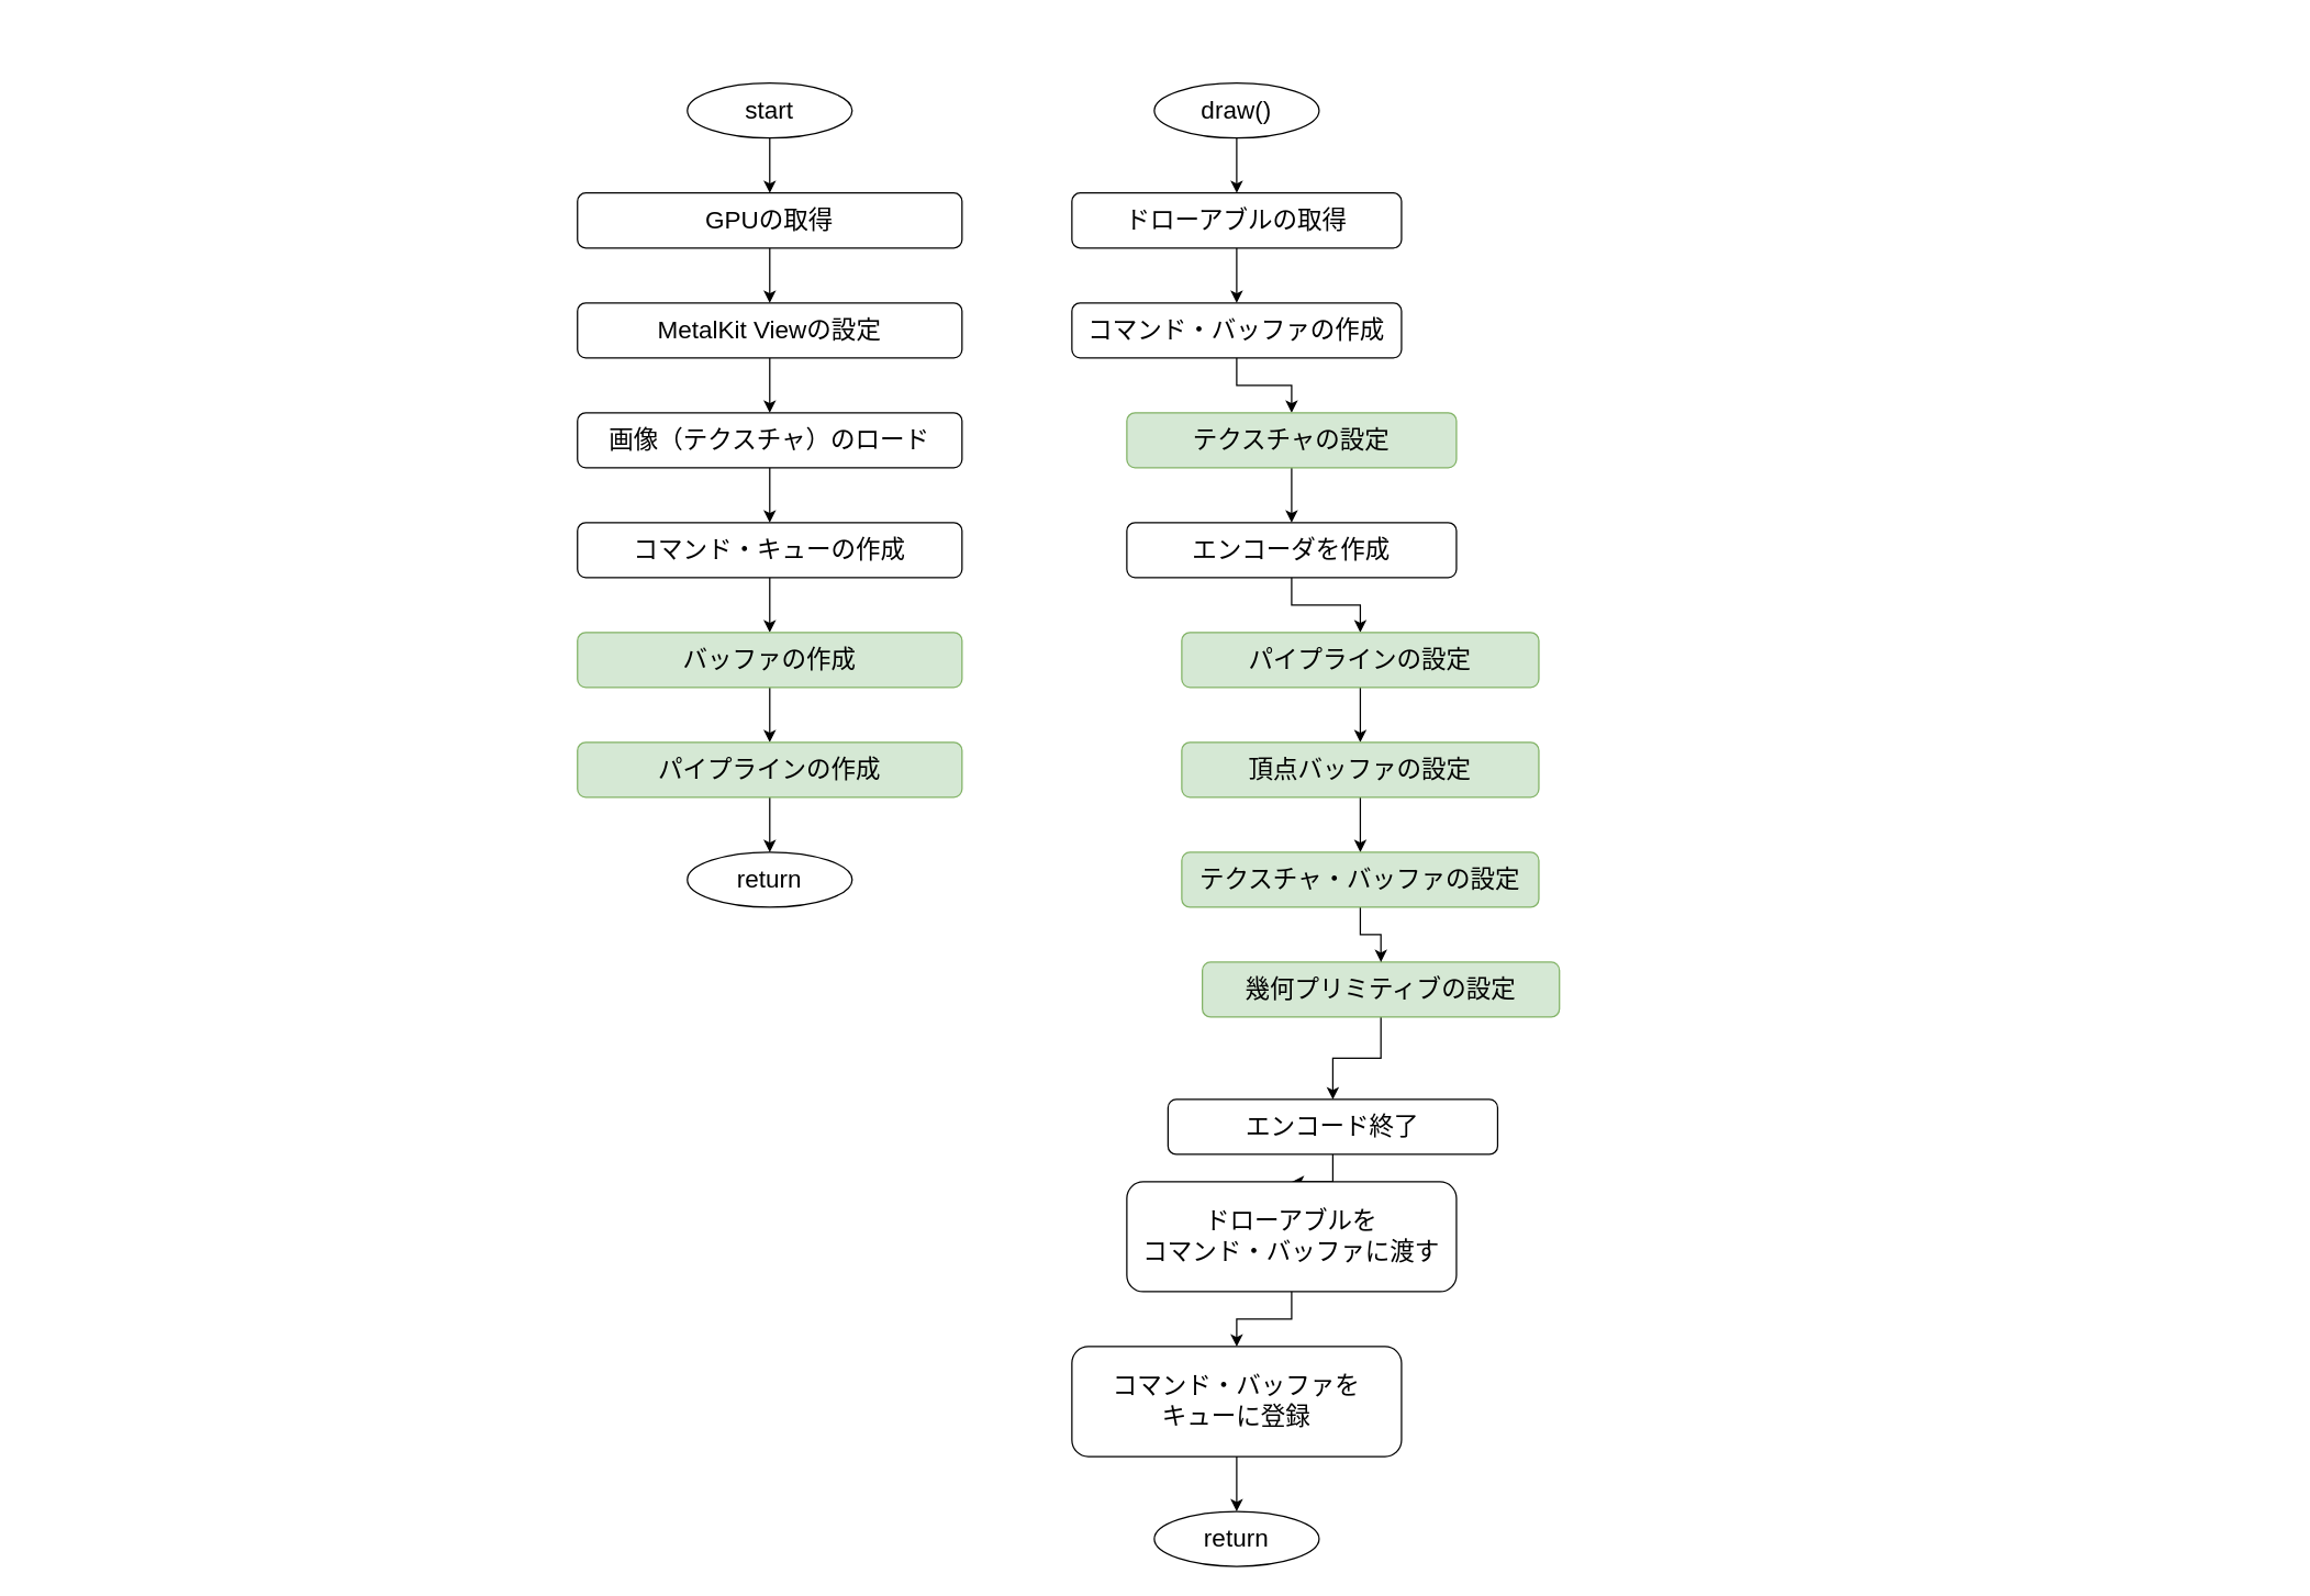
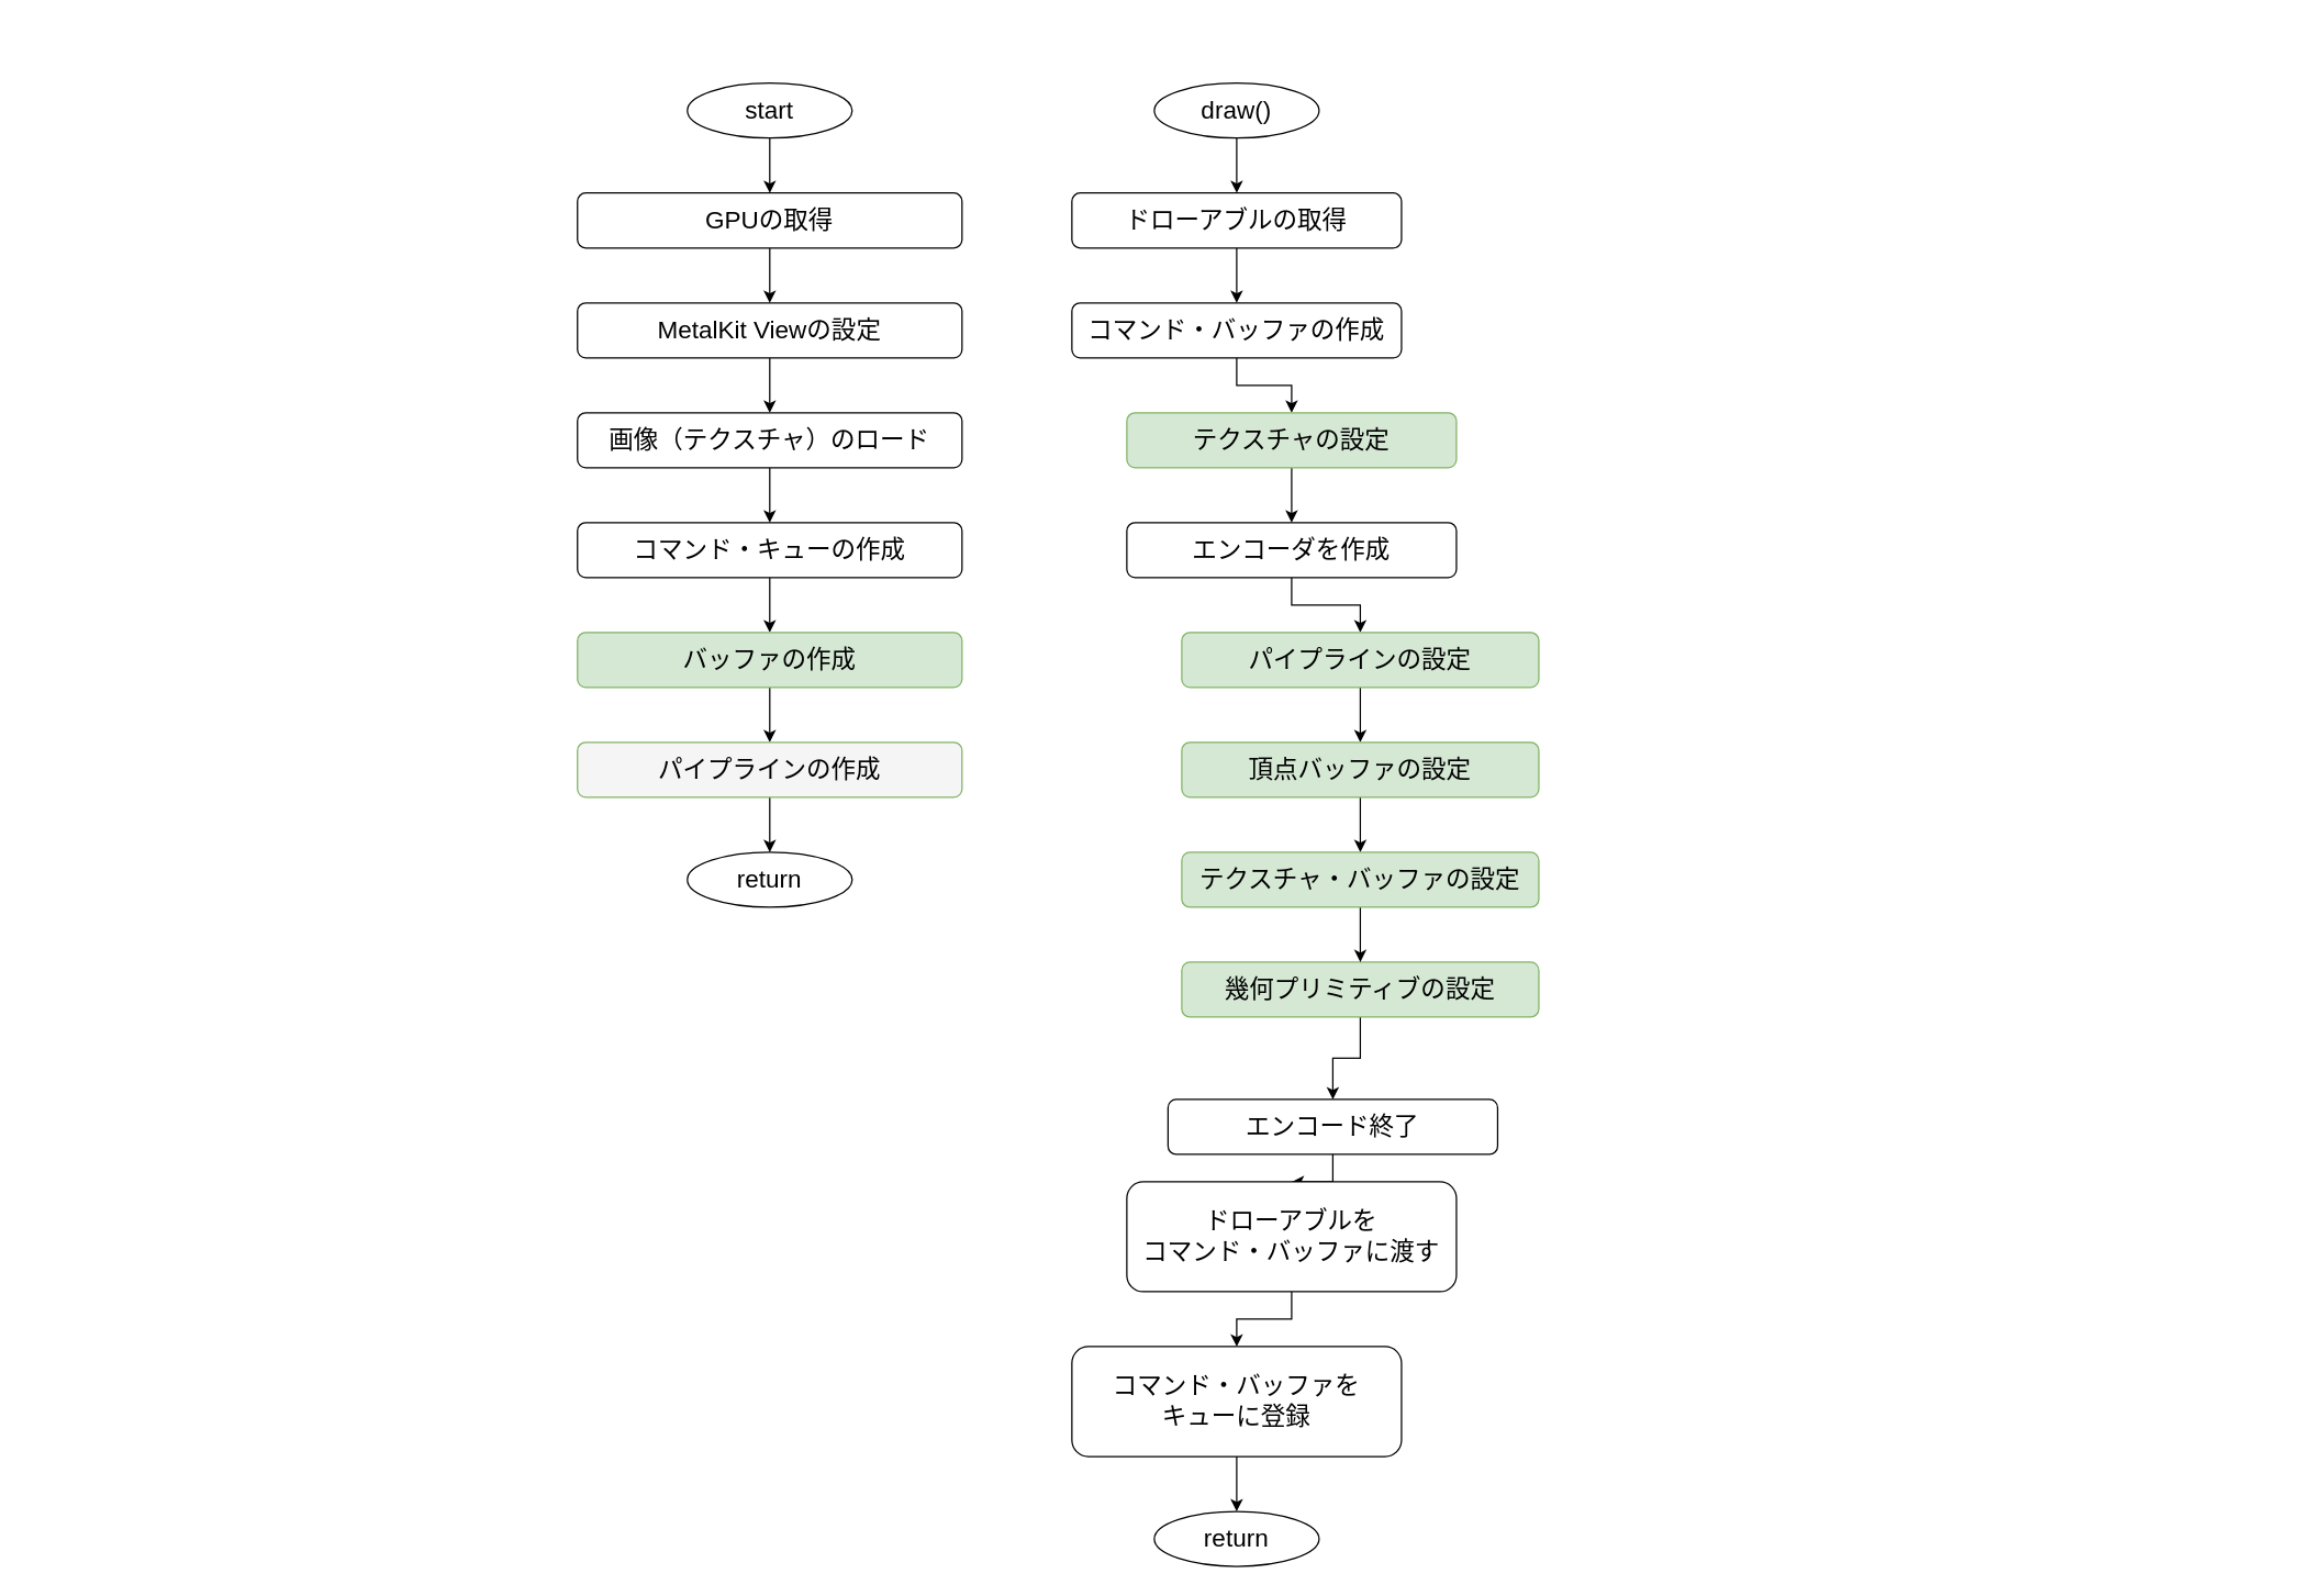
- <mxCell id="9" value="&lt;p style=&quot;line-height: 120%;&quot;&gt;パイプラインの作成&lt;br&gt;&lt;/p&gt;" style="rounded=1;whiteSpace=wrap;html=1;fontSize=18;fillColor=#d5e8d4;strokeColor=#82b366;" vertex="1" parent="1"><mxGeometry x="420" y="540" width="280" height="40" as="geometry" /></mxCell>
+ <mxCell id="9" value="&lt;p style=&quot;line-height: 120%;&quot;&gt;パイプラインの作成&lt;br&gt;&lt;/p&gt;" style="rounded=1;whiteSpace=wrap;html=1;fontSize=18;fillColor=#f5f5f5;strokeColor=#82b366;" vertex="1" parent="1"><mxGeometry x="420" y="540" width="280" height="40" as="geometry" /></mxCell>
- <mxCell id="39" value="幾何プリミティブの設定" style="rounded=1;whiteSpace=wrap;html=1;fontSize=18;fillColor=#d5e8d4;strokeColor=#82b366;" vertex="1" parent="1"><mxGeometry x="875" y="700" width="260" height="40" as="geometry" /></mxCell>
+ <mxCell id="39" value="幾何プリミティブの設定" style="rounded=1;whiteSpace=wrap;html=1;fontSize=18;fillColor=#d5e8d4;strokeColor=#82b366;" vertex="1" parent="1"><mxGeometry x="860" y="700" width="260" height="40" as="geometry" /></mxCell>
